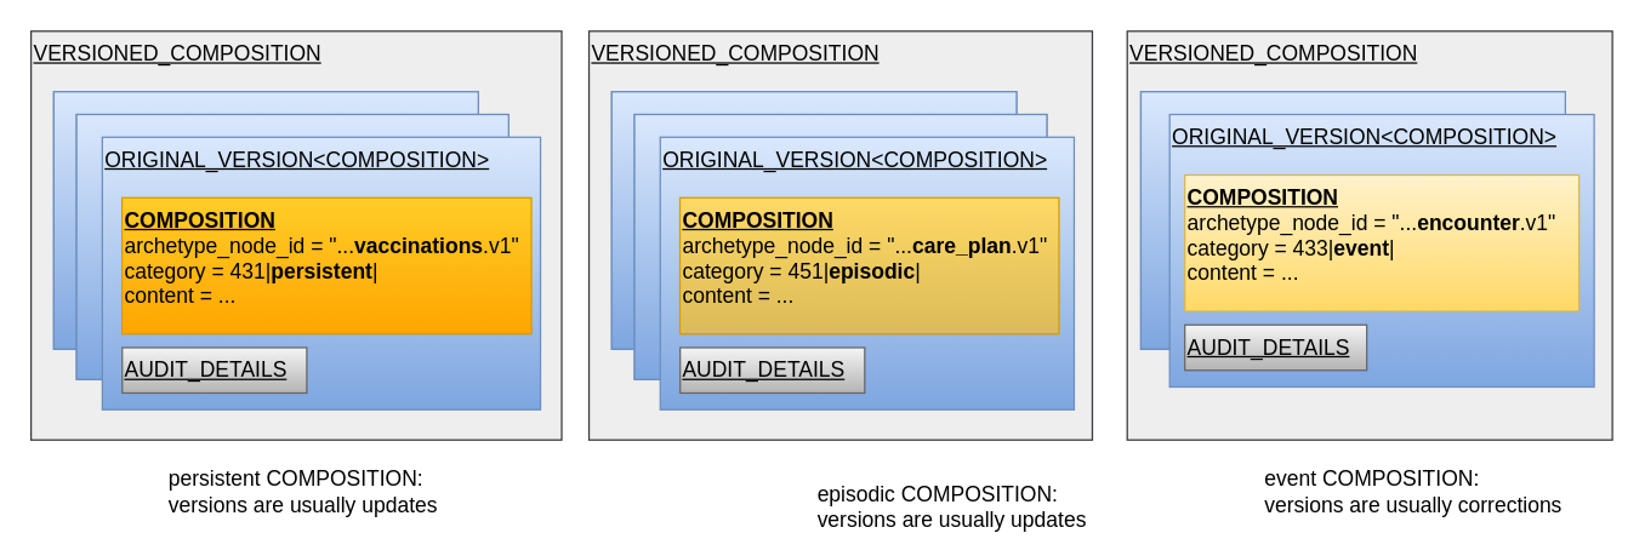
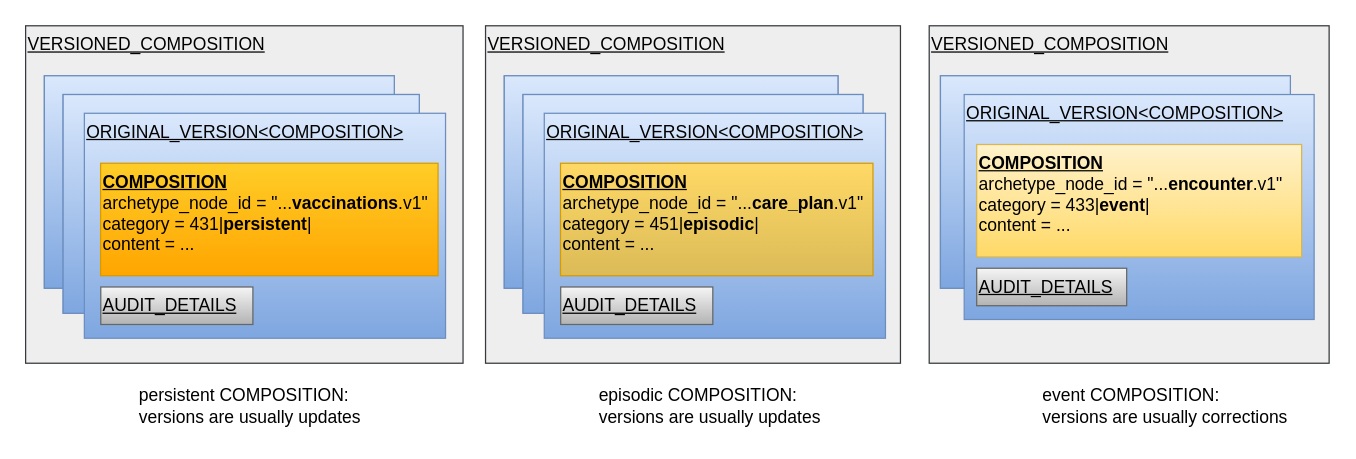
- <mxCell id="50" value="episodic COMPOSITION:&lt;br&gt;versions are&amp;nbsp;usually&amp;nbsp;updates" style="text;html=1;resizable=0;points=[];autosize=1;align=left;verticalAlign=top;spacingTop=-4;fontSize=14;fontColor=#000000;" parent="1" vertex="1"><mxGeometry x="537" y="315" width="190" height="40" as="geometry" /></mxCell>
+ <mxCell id="50" value="episodic COMPOSITION:&lt;br&gt;versions are&amp;nbsp;usually&amp;nbsp;updates" style="text;html=1;resizable=0;points=[];autosize=1;align=left;verticalAlign=top;spacingTop=-4;fontSize=14;fontColor=#000000;" parent="1" vertex="1"><mxGeometry x="477" y="305" width="190" height="40" as="geometry" /></mxCell>
